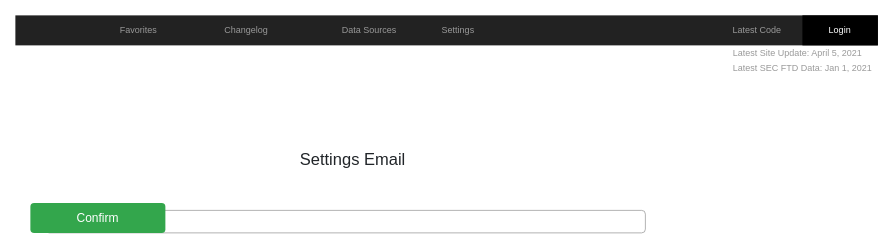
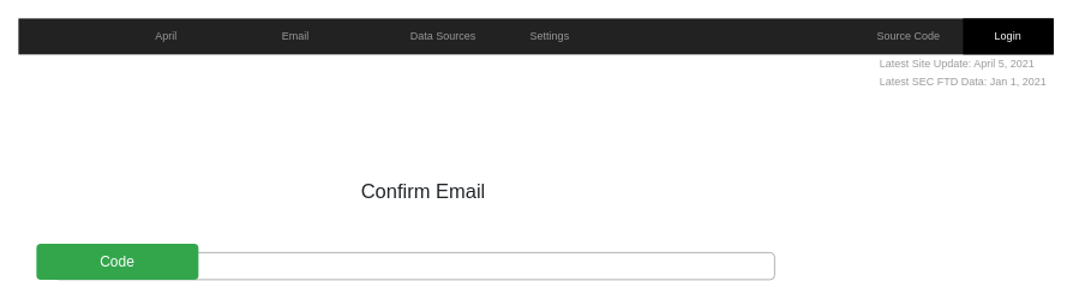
- <mxCell id="3" value="Favorites" style="html=1;shadow=0;dashed=0;shape=mxgraph.bootstrap.rect;strokeColor=none;spacingRight=30;whiteSpace=wrap;fillColor=none;fontColor=#999999;" parent="2" vertex="1"><mxGeometry x="115" width="129.375" height="40" as="geometry" /></mxCell>
+ <mxCell id="3" value="April" style="html=1;shadow=0;dashed=0;shape=mxgraph.bootstrap.rect;strokeColor=none;spacingRight=30;whiteSpace=wrap;fillColor=none;fontColor=#999999;" parent="2" vertex="1"><mxGeometry x="115" width="129.375" height="40" as="geometry" /></mxCell>
- <mxCell id="5" value="&lt;font color=&quot;#999999&quot;&gt;Changelog&lt;/font&gt;" style="html=1;shadow=0;dashed=0;strokeColor=none;shape=mxgraph.bootstrap.rect;spacingRight=30;whiteSpace=wrap;fontColor=#FFFFFF;fillColor=none;" parent="2" vertex="1"><mxGeometry x="244.375" width="158.125" height="40" as="geometry" /></mxCell>
+ <mxCell id="5" value="&lt;font color=&quot;#999999&quot;&gt;Email&lt;/font&gt;" style="html=1;shadow=0;dashed=0;strokeColor=none;shape=mxgraph.bootstrap.rect;spacingRight=30;whiteSpace=wrap;fontColor=#FFFFFF;fillColor=none;" parent="2" vertex="1"><mxGeometry x="244.375" width="158.125" height="40" as="geometry" /></mxCell>
- <mxCell id="10" value="Latest Code" style="html=1;shadow=0;dashed=0;fillColor=none;strokeColor=none;shape=mxgraph.bootstrap.rect;fontColor=#999999;whiteSpace=wrap;" parent="2" vertex="1"><mxGeometry x="920" width="137.5" height="40" as="geometry" /></mxCell>
+ <mxCell id="10" value="Source Code" style="html=1;shadow=0;dashed=0;fillColor=none;strokeColor=none;shape=mxgraph.bootstrap.rect;fontColor=#999999;whiteSpace=wrap;" parent="2" vertex="1"><mxGeometry x="920" width="137.5" height="40" as="geometry" /></mxCell>
- <mxCell id="13" value="Settings Email" style="fillColor=none;strokeColor=none;align=center;fontSize=22;fontColor=#212529;" parent="1" vertex="1"><mxGeometry x="340" y="190" width="260" height="40" as="geometry" /></mxCell>
+ <mxCell id="13" value="Confirm Email" style="fillColor=none;strokeColor=none;align=center;fontSize=22;fontColor=#212529;" parent="1" vertex="1"><mxGeometry x="340" y="190" width="260" height="40" as="geometry" /></mxCell>
- <mxCell id="15" value="Confirm" style="html=1;shadow=0;dashed=0;shape=mxgraph.bootstrap.rrect;rSize=5;strokeColor=none;strokeWidth=1;fillColor=#33A64C;fontColor=#FFFFFF;whiteSpace=wrap;align=center;verticalAlign=middle;spacingLeft=0;fontStyle=0;fontSize=16;spacing=5;" parent="1" vertex="1"><mxGeometry x="40" y="270" width="180" height="40" as="geometry" /></mxCell>
+ <mxCell id="15" value="Code" style="html=1;shadow=0;dashed=0;shape=mxgraph.bootstrap.rrect;rSize=5;strokeColor=none;strokeWidth=1;fillColor=#33A64C;fontColor=#FFFFFF;whiteSpace=wrap;align=center;verticalAlign=middle;spacingLeft=0;fontStyle=0;fontSize=16;spacing=5;" parent="1" vertex="1"><mxGeometry x="40" y="270" width="180" height="40" as="geometry" /></mxCell>
